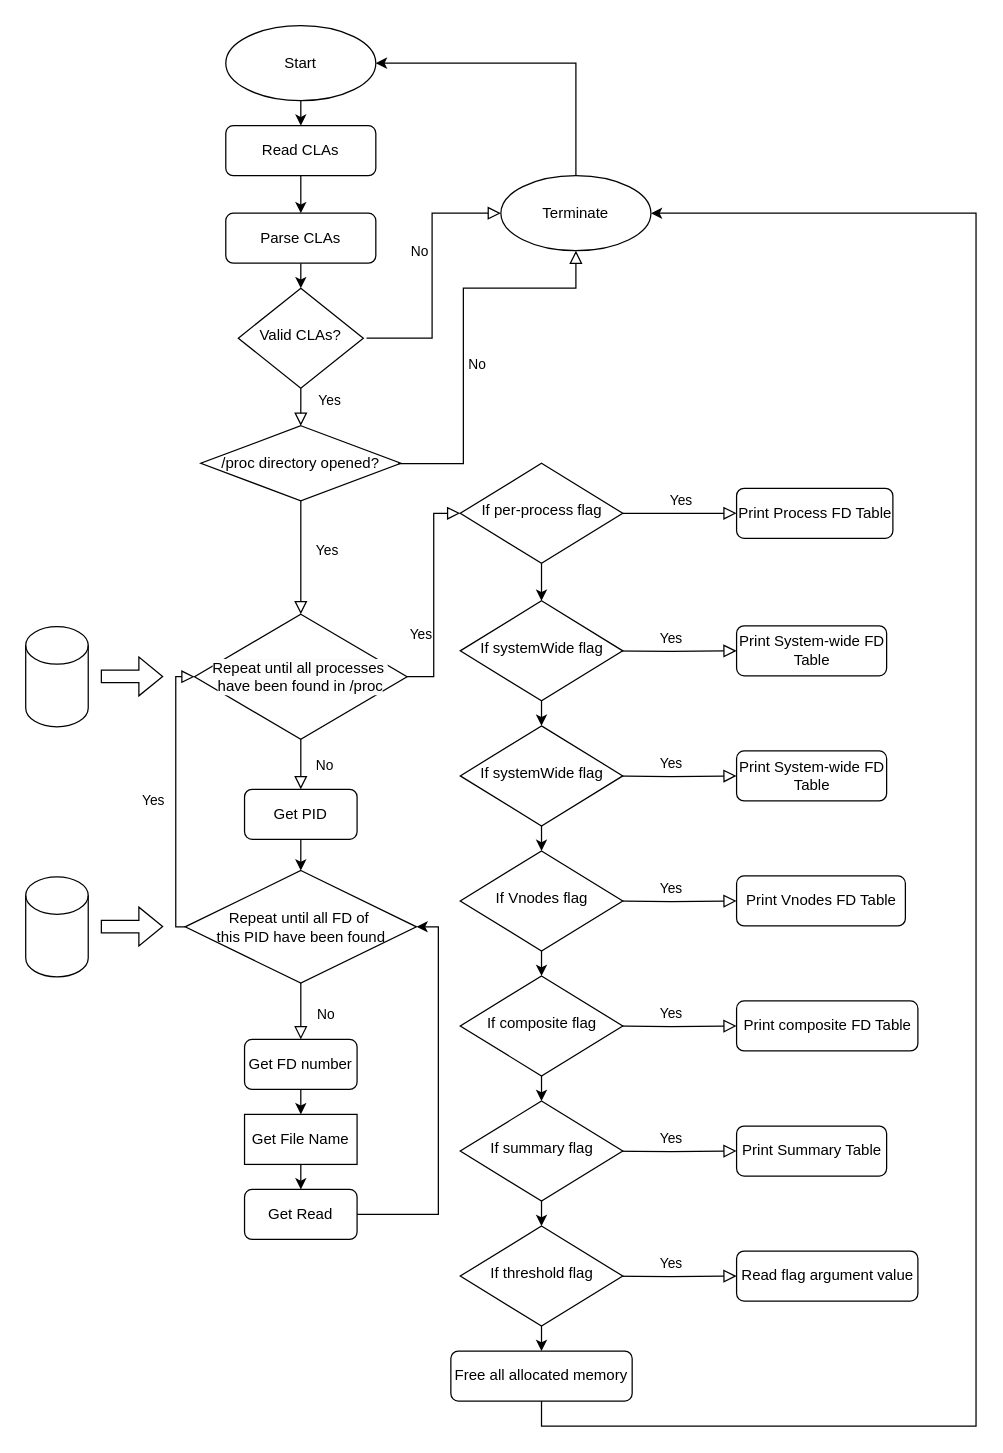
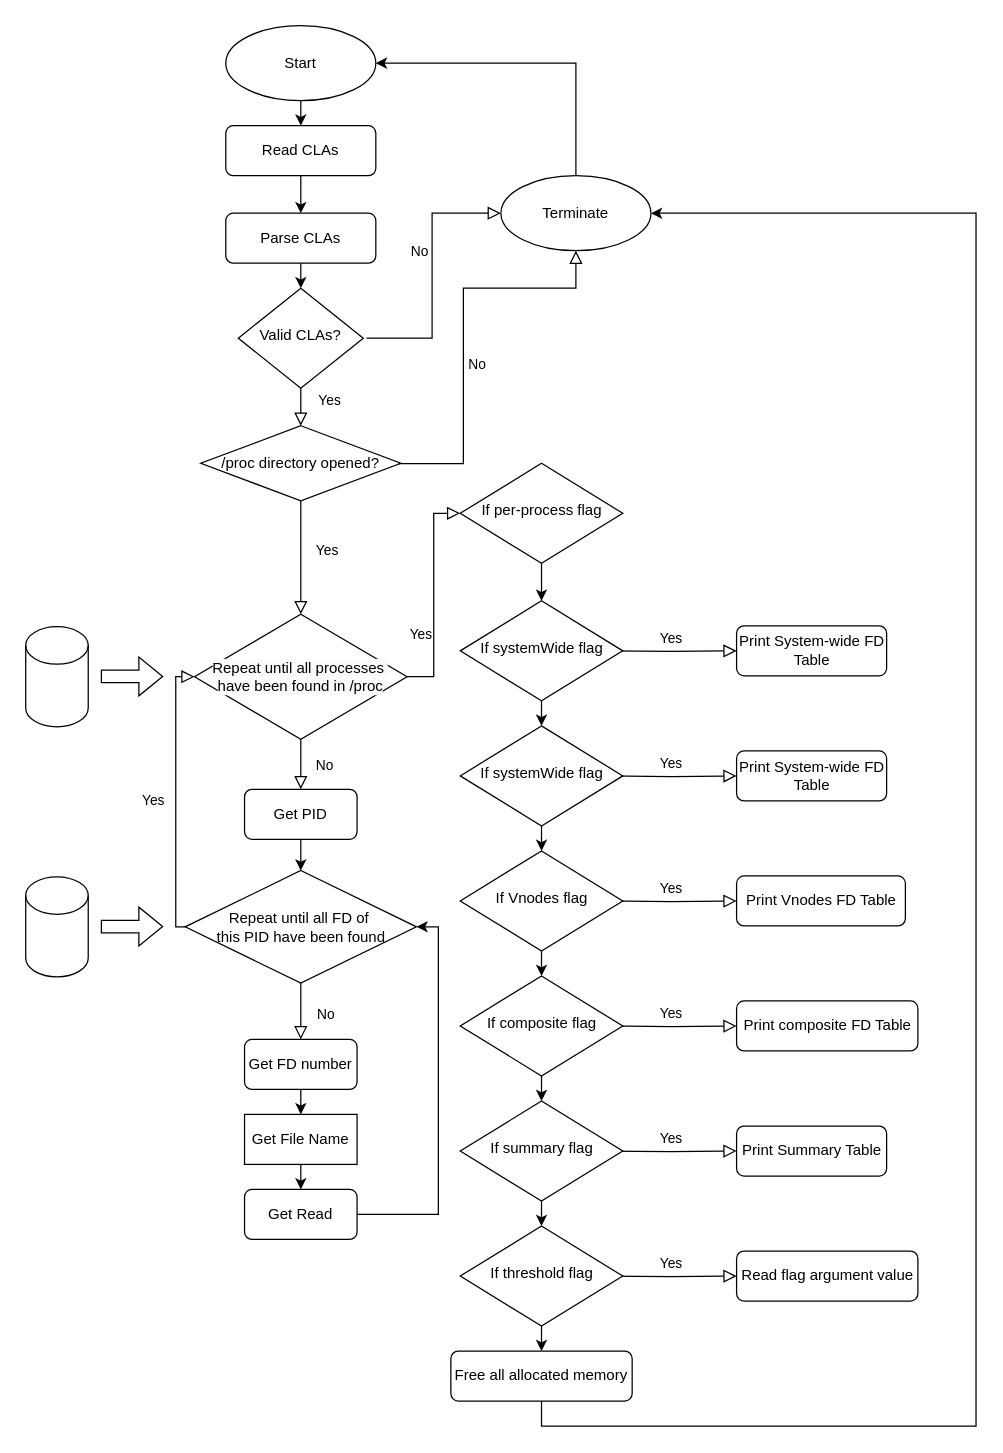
- <mxCell id="4" value="Yes" style="edgeStyle=orthogonalEdgeStyle;rounded=0;html=1;jettySize=auto;orthogonalLoop=1;fontSize=11;endArrow=block;endFill=0;endSize=8;strokeWidth=1;shadow=0;labelBackgroundColor=none;" parent="1" source="6" target="7" edge="1"><mxGeometry y="10" relative="1" as="geometry"><mxPoint as="offset" /><Array as="points"><mxPoint x="623.5" y="410" /><mxPoint x="623.5" y="410" /></Array></mxGeometry></mxCell>
- <mxCell id="7" value="Print Process FD Table" style="rounded=1;whiteSpace=wrap;html=1;fontSize=12;glass=0;strokeWidth=1;shadow=0;" parent="1" vertex="1"><mxGeometry x="588.5" y="390" width="125" height="40" as="geometry" /></mxCell>
